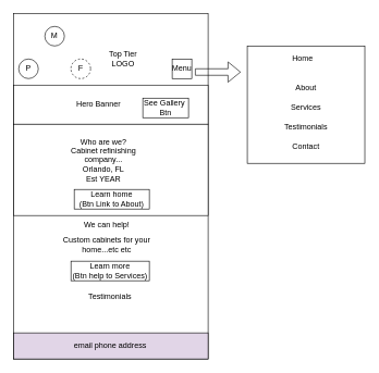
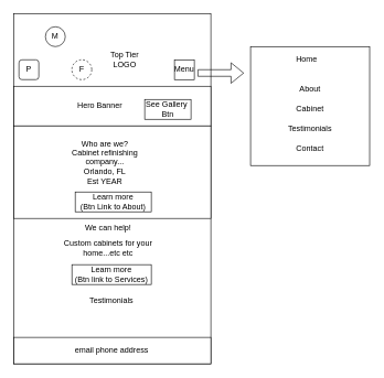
- <mxCell id="3" value="P" style="ellipse;whiteSpace=wrap;html=1;aspect=fixed;" vertex="1" parent="1"><mxGeometry x="28" y="90" width="30" height="30" as="geometry" /></mxCell>
+ <mxCell id="3" value="P" style="whiteSpace=wrap;html=1;aspect=fixed;rounded=1;" vertex="1" parent="1"><mxGeometry x="28" y="90" width="30" height="30" as="geometry" /></mxCell>
- <mxCell id="23" value="Services" style="text;html=1;strokeColor=none;fillColor=none;align=center;verticalAlign=middle;whiteSpace=wrap;rounded=0;" vertex="1" parent="1"><mxGeometry x="438" y="150" width="60" height="30" as="geometry" /></mxCell>
+ <mxCell id="23" value="Cabinet" style="text;html=1;strokeColor=none;fillColor=none;align=center;verticalAlign=middle;whiteSpace=wrap;rounded=0;" vertex="1" parent="1"><mxGeometry x="438" y="150" width="60" height="30" as="geometry" /></mxCell>
- <mxCell id="13" value="Learn home&lt;br&gt;(Btn Link to About)" style="rounded=0;whiteSpace=wrap;html=1;" vertex="1" parent="1"><mxGeometry x="113" y="290" width="115" height="30" as="geometry" /></mxCell>
+ <mxCell id="13" value="Learn more&lt;br&gt;(Btn Link to About)" style="rounded=0;whiteSpace=wrap;html=1;" vertex="1" parent="1"><mxGeometry x="113" y="290" width="115" height="30" as="geometry" /></mxCell>
- <mxCell id="16" value="Learn more&lt;br&gt;(Btn help to Services)" style="rounded=0;whiteSpace=wrap;html=1;" vertex="1" parent="1"><mxGeometry x="108" y="400" width="120" height="30" as="geometry" /></mxCell>
+ <mxCell id="16" value="Learn more&lt;br&gt;(Btn link to Services)" style="rounded=0;whiteSpace=wrap;html=1;" vertex="1" parent="1"><mxGeometry x="108" y="400" width="120" height="30" as="geometry" /></mxCell>
- <mxCell id="17" value="email phone address&amp;nbsp;" style="rounded=0;whiteSpace=wrap;html=1;fillColor=#e1d5e7;" vertex="1" parent="1"><mxGeometry x="20.5" y="510" width="297.5" height="40" as="geometry" /></mxCell>
+ <mxCell id="17" value="email phone address&amp;nbsp;" style="rounded=0;whiteSpace=wrap;html=1;" vertex="1" parent="1"><mxGeometry x="20.5" y="510" width="297.5" height="40" as="geometry" /></mxCell>
